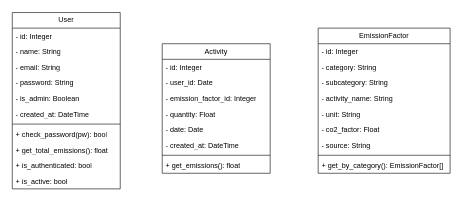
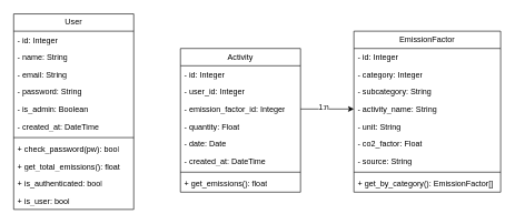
- <mxCell id="25" value="- category: String" style="text;strokeColor=none;fillColor=none;align=left;verticalAlign=top;spacingLeft=4;spacingRight=4;overflow=hidden;rotatable=0;points=[[0,0.5],[1,0.5]];portConstraint=eastwest;whiteSpace=wrap;html=1;" vertex="1" parent="23"><mxGeometry y="52" width="220" height="26" as="geometry" /></mxCell>
+ <mxCell id="25" value="- category: Integer" style="text;strokeColor=none;fillColor=none;align=left;verticalAlign=top;spacingLeft=4;spacingRight=4;overflow=hidden;rotatable=0;points=[[0,0.5],[1,0.5]];portConstraint=eastwest;whiteSpace=wrap;html=1;" vertex="1" parent="23"><mxGeometry y="52" width="220" height="26" as="geometry" /></mxCell>
- <mxCell id="16" value="- user_id: Date" style="text;strokeColor=none;fillColor=none;align=left;verticalAlign=top;spacingLeft=4;spacingRight=4;overflow=hidden;rotatable=0;points=[[0,0.5],[1,0.5]];portConstraint=eastwest;whiteSpace=wrap;html=1;" vertex="1" parent="14"><mxGeometry y="52" width="180" height="26" as="geometry" /></mxCell>
+ <mxCell id="16" value="- user_id: Integer" style="text;strokeColor=none;fillColor=none;align=left;verticalAlign=top;spacingLeft=4;spacingRight=4;overflow=hidden;rotatable=0;points=[[0,0.5],[1,0.5]];portConstraint=eastwest;whiteSpace=wrap;html=1;" vertex="1" parent="14"><mxGeometry y="52" width="180" height="26" as="geometry" /></mxCell>
+ <mxCell id="33" style="edgeStyle=orthogonalEdgeStyle;rounded=0;orthogonalLoop=1;jettySize=auto;html=1;entryX=0;entryY=0.5;entryDx=0;entryDy=0;" edge="1" parent="1" source="17" target="27"><mxGeometry relative="1" as="geometry" /></mxCell>
+ <mxCell id="34" value="1:n" style="edgeLabel;html=1;align=center;verticalAlign=middle;resizable=0;points=[];" vertex="1" connectable="0" parent="33"><mxGeometry x="-0.15" y="3" relative="1" as="geometry"><mxPoint as="offset" /></mxGeometry></mxCell>
- <mxCell id="13" value="+ is_active: bool" style="text;strokeColor=none;fillColor=none;align=left;verticalAlign=top;spacingLeft=4;spacingRight=4;overflow=hidden;rotatable=0;points=[[0,0.5],[1,0.5]];portConstraint=eastwest;whiteSpace=wrap;html=1;" vertex="1" parent="2"><mxGeometry y="268" width="180" height="26" as="geometry" /></mxCell>
+ <mxCell id="13" value="+ is_user: bool" style="text;strokeColor=none;fillColor=none;align=left;verticalAlign=top;spacingLeft=4;spacingRight=4;overflow=hidden;rotatable=0;points=[[0,0.5],[1,0.5]];portConstraint=eastwest;whiteSpace=wrap;html=1;" vertex="1" parent="2"><mxGeometry y="268" width="180" height="26" as="geometry" /></mxCell>
